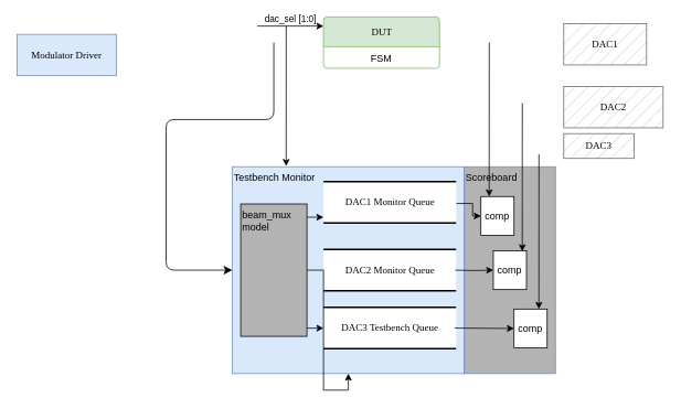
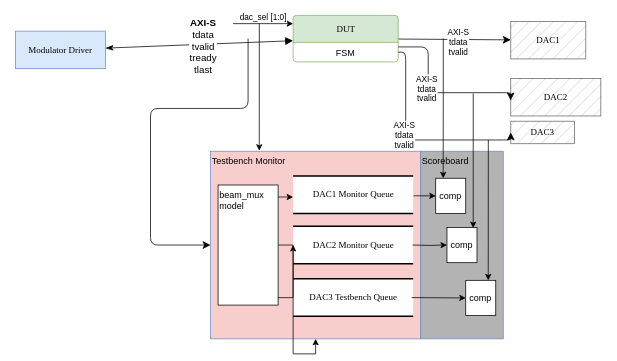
+ <mxCell id="8" style="edgeStyle=none;html=1;labelBackgroundColor=none;startFill=0;startSize=8;endFill=1;endSize=8;fontFamily=Verdana;fontSize=12;" parent="1" source="10" target="4" edge="1"><mxGeometry relative="1" as="geometry" /></mxCell>
+ <mxCell id="9" value="AXI-S&lt;div&gt;tdata&lt;/div&gt;&lt;div&gt;tvalid&lt;/div&gt;" style="edgeLabel;html=1;align=center;verticalAlign=middle;resizable=0;points=[];" vertex="1" connectable="0" parent="8"><mxGeometry x="-0.133" y="-3" relative="1" as="geometry"><mxPoint x="15" y="1" as="offset" /></mxGeometry></mxCell>
+ <mxCell id="5" style="html=1;labelBackgroundColor=none;startFill=1;startSize=8;endFill=1;endSize=8;fontFamily=Verdana;fontSize=12;strokeColor=default;startArrow=classicThin;endArrow=block;" parent="1" source="7" target="10" edge="1"><mxGeometry relative="1" as="geometry" /></mxCell>
+ <mxCell id="6" value="&lt;font style=&quot;font-size: 13px;&quot;&gt;&lt;b&gt;AXI-S&lt;/b&gt;&lt;/font&gt;&lt;div style=&quot;font-size: 13px;&quot;&gt;&lt;font style=&quot;font-size: 13px;&quot;&gt;tdata&lt;/font&gt;&lt;/div&gt;&lt;div style=&quot;font-size: 13px;&quot;&gt;&lt;font style=&quot;font-size: 13px;&quot;&gt;tvalid&lt;/font&gt;&lt;/div&gt;&lt;div style=&quot;font-size: 13px;&quot;&gt;&lt;font style=&quot;font-size: 13px;&quot;&gt;tready&lt;/font&gt;&lt;/div&gt;&lt;div style=&quot;font-size: 13px;&quot;&gt;&lt;font style=&quot;font-size: 13px;&quot;&gt;tlast&lt;/font&gt;&lt;/div&gt;" style="edgeLabel;html=1;align=center;verticalAlign=middle;resizable=0;points=[];" vertex="1" connectable="0" parent="5"><mxGeometry x="-0.408" y="2" relative="1" as="geometry"><mxPoint x="56" y="2" as="offset" /></mxGeometry></mxCell>
+ <mxCell id="12" style="edgeStyle=orthogonalEdgeStyle;html=1;labelBackgroundColor=none;startFill=0;startSize=8;endFill=1;endSize=8;fontFamily=Verdana;fontSize=12;exitX=1;exitY=0.231;exitDx=0;exitDy=0;exitPerimeter=0;entryX=-0.001;entryY=0.587;entryDx=0;entryDy=0;entryPerimeter=0;" edge="1" target="14" parent="1" source="11"><mxGeometry relative="1" as="geometry"><mxPoint x="530" y="118" as="sourcePoint" /><Array as="points"><mxPoint x="570" y="62" /><mxPoint x="570" y="123" /></Array></mxGeometry></mxCell>
+ <mxCell id="13" value="AXI-S&lt;div&gt;tdata&lt;/div&gt;&lt;div&gt;tvalid&lt;/div&gt;" style="edgeLabel;html=1;align=center;verticalAlign=middle;resizable=0;points=[];" vertex="1" connectable="0" parent="12"><mxGeometry x="-0.133" y="-3" relative="1" as="geometry"><mxPoint as="offset" /></mxGeometry></mxCell>
+ <mxCell id="16" style="edgeStyle=orthogonalEdgeStyle;html=1;labelBackgroundColor=none;startFill=0;startSize=8;endFill=1;endSize=8;fontFamily=Verdana;fontSize=12;exitX=1;exitY=0.5;exitDx=0;exitDy=0;entryX=0;entryY=0.5;entryDx=0;entryDy=0;" edge="1" target="15" parent="1" source="11"><mxGeometry relative="1" as="geometry"><mxPoint x="530" y="185" as="sourcePoint" /><Array as="points"><mxPoint x="540" y="69" /><mxPoint x="540" y="186" /></Array></mxGeometry></mxCell>
+ <mxCell id="17" value="AXI-S&lt;div&gt;tdata&lt;/div&gt;&lt;div&gt;tvalid&lt;/div&gt;" style="edgeLabel;html=1;align=center;verticalAlign=middle;resizable=0;points=[];" vertex="1" connectable="0" parent="16"><mxGeometry x="-0.133" y="-3" relative="1" as="geometry"><mxPoint as="offset" /></mxGeometry></mxCell>
- <mxCell id="2" value="Testbench Monitor" style="whiteSpace=wrap;html=1;align=left;verticalAlign=top;fillColor=#dae8fc;strokeColor=#6c8ebf;" vertex="1" parent="1"><mxGeometry x="280" y="201" width="280" height="250" as="geometry" /></mxCell>
+ <mxCell id="2" value="Testbench Monitor" style="whiteSpace=wrap;html=1;align=left;verticalAlign=top;fillColor=#f8cecc;strokeColor=#6c8ebf;" vertex="1" parent="1"><mxGeometry x="280" y="201" width="280" height="250" as="geometry" /></mxCell>
- <mxCell id="3" value="DAC1 Monitor Queue" style="html=1;rounded=0;shadow=0;comic=0;labelBackgroundColor=none;strokeWidth=2;fontFamily=Verdana;fontSize=12;align=center;shape=mxgraph.ios7ui.horLines;" parent="1" vertex="1"><mxGeometry x="390" y="219" width="160" height="50" as="geometry" /></mxCell>
+ <mxCell id="3" value="DAC1 Monitor Queue" style="html=1;rounded=0;shadow=0;comic=0;labelBackgroundColor=none;strokeWidth=2;fontFamily=Verdana;fontSize=12;align=center;shape=mxgraph.ios7ui.horLines;" parent="1" vertex="1"><mxGeometry x="390" y="234" width="160" height="50" as="geometry" /></mxCell>
- <mxCell id="26" value="beam_mux model" style="whiteSpace=wrap;html=1;align=left;verticalAlign=top;fillColor=#b3b3b3;" vertex="1" parent="1"><mxGeometry x="290" y="246" width="80" height="160" as="geometry" /></mxCell>
+ <mxCell id="26" value="beam_mux model" style="whiteSpace=wrap;html=1;align=left;verticalAlign=top;" vertex="1" parent="1"><mxGeometry x="290" y="246" width="80" height="160" as="geometry" /></mxCell>
- <mxCell id="25" style="edgeStyle=orthogonalEdgeStyle;rounded=0;orthogonalLoop=1;jettySize=auto;html=1;exitX=0.983;exitY=0.938;exitDx=0;exitDy=0;exitPerimeter=0;" edge="1" parent="1" source="26" target="19"><mxGeometry relative="1" as="geometry" /></mxCell>
+ <mxCell id="25" style="edgeStyle=orthogonalEdgeStyle;rounded=0;orthogonalLoop=1;jettySize=auto;html=1;exitX=0.983;exitY=0.938;exitDx=0;exitDy=0;exitPerimeter=0;" edge="1" parent="1" source="26" target="18"><mxGeometry relative="1" as="geometry" /></mxCell>
